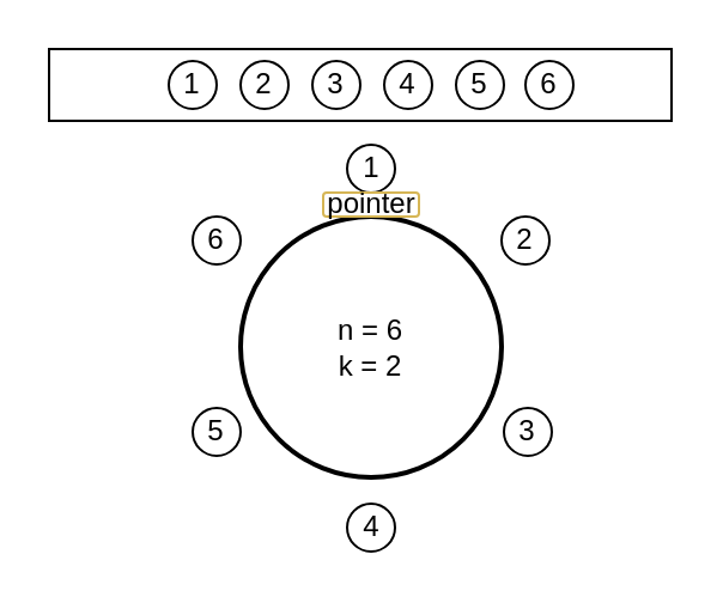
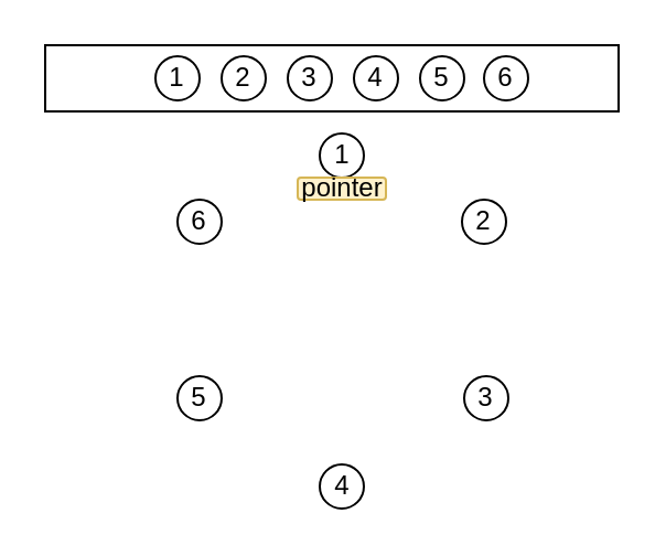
- <mxCell id="16" value="pointer" style="rounded=1;whiteSpace=wrap;html=1;fillColor=#ffffff;strokeColor=#d6b656;" vertex="1" parent="1"><mxGeometry x="134.5" y="80" width="40" height="10" as="geometry" /></mxCell>
+ <mxCell id="16" value="pointer" style="rounded=1;whiteSpace=wrap;html=1;fillColor=#fff2cc;strokeColor=#d6b656;" vertex="1" parent="1"><mxGeometry x="134.5" y="80" width="40" height="10" as="geometry" /></mxCell>
- <mxCell id="2" value="n = 6&#10;k = 2" style="ellipse;aspect=fixed;strokeWidth=2;whiteSpace=wrap;" parent="1" vertex="1"><mxGeometry width="109" height="109" as="geometry" x="100" y="90" /></mxCell>
